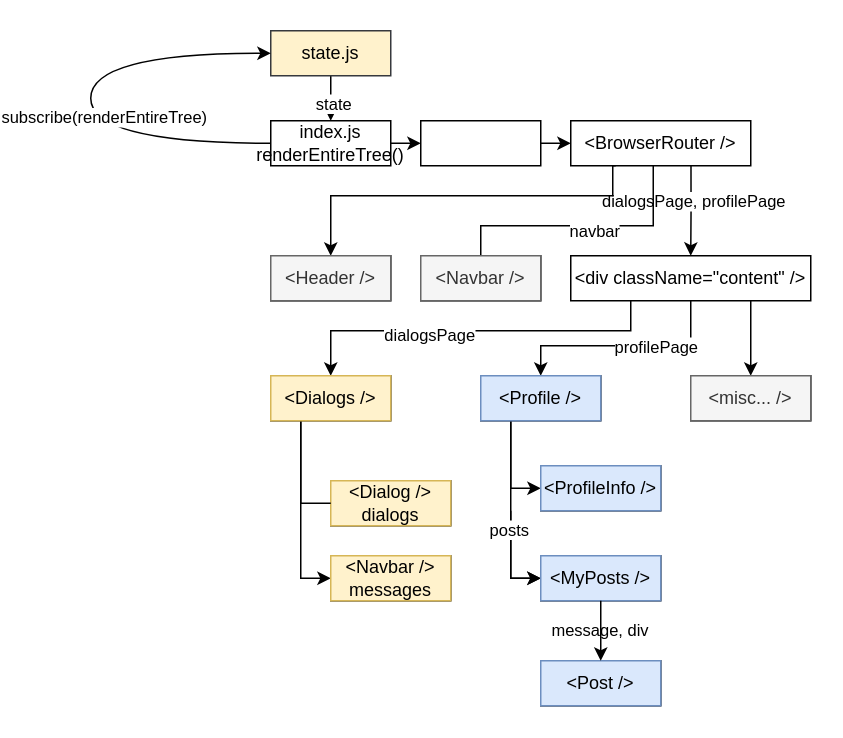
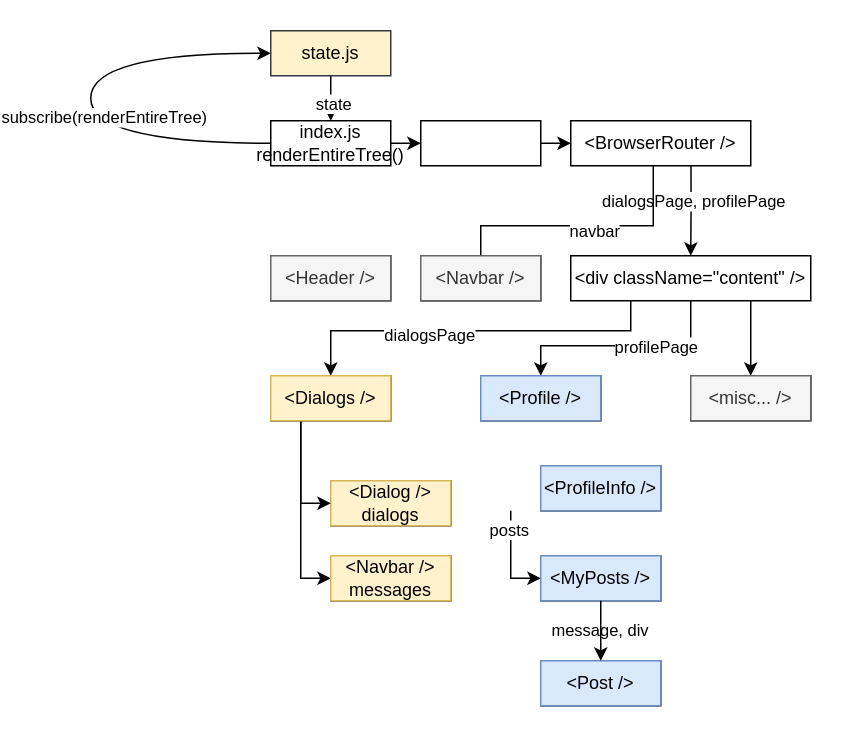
- <mxCell id="20" style="edgeStyle=orthogonalEdgeStyle;rounded=0;orthogonalLoop=1;jettySize=auto;html=1;exitX=0.25;exitY=1;exitDx=0;exitDy=0;entryX=0.5;entryY=0;entryDx=0;entryDy=0;" parent="1" source="5" target="24" edge="1"><mxGeometry relative="1" as="geometry"><Array as="points"><mxPoint x="368" y="110" /><mxPoint x="368" y="130" /><mxPoint x="180" y="130" /></Array></mxGeometry></mxCell>
- <mxCell id="33" style="edgeStyle=orthogonalEdgeStyle;rounded=0;orthogonalLoop=1;jettySize=auto;html=1;exitX=0.25;exitY=1;exitDx=0;exitDy=0;entryX=0;entryY=0.5;entryDx=0;entryDy=0;" parent="1" source="34" target="40" edge="1"><mxGeometry relative="1" as="geometry"><Array as="points"><mxPoint x="300" y="325" /></Array></mxGeometry></mxCell>
- <mxCell id="32" value="" style="edgeStyle=orthogonalEdgeStyle;rounded=0;orthogonalLoop=1;jettySize=auto;html=1;exitX=0.25;exitY=1;exitDx=0;exitDy=0;entryX=0;entryY=0.5;entryDx=0;entryDy=0;" parent="1" source="34" target="44" edge="1"><mxGeometry relative="1" as="geometry" /></mxCell>
- <mxCell id="28" style="edgeStyle=orthogonalEdgeStyle;rounded=0;orthogonalLoop=1;jettySize=auto;html=1;exitX=0.25;exitY=1;exitDx=0;exitDy=0;entryX=0;entryY=0.5;entryDx=0;entryDy=0;endArrow=none;" parent="1" source="30" target="3" edge="1"><mxGeometry relative="1" as="geometry" /></mxCell>
+ <mxCell id="28" style="edgeStyle=orthogonalEdgeStyle;rounded=0;orthogonalLoop=1;jettySize=auto;html=1;exitX=0.25;exitY=1;exitDx=0;exitDy=0;entryX=0;entryY=0.5;entryDx=0;entryDy=0;" parent="1" source="30" target="3" edge="1"><mxGeometry relative="1" as="geometry" /></mxCell>
